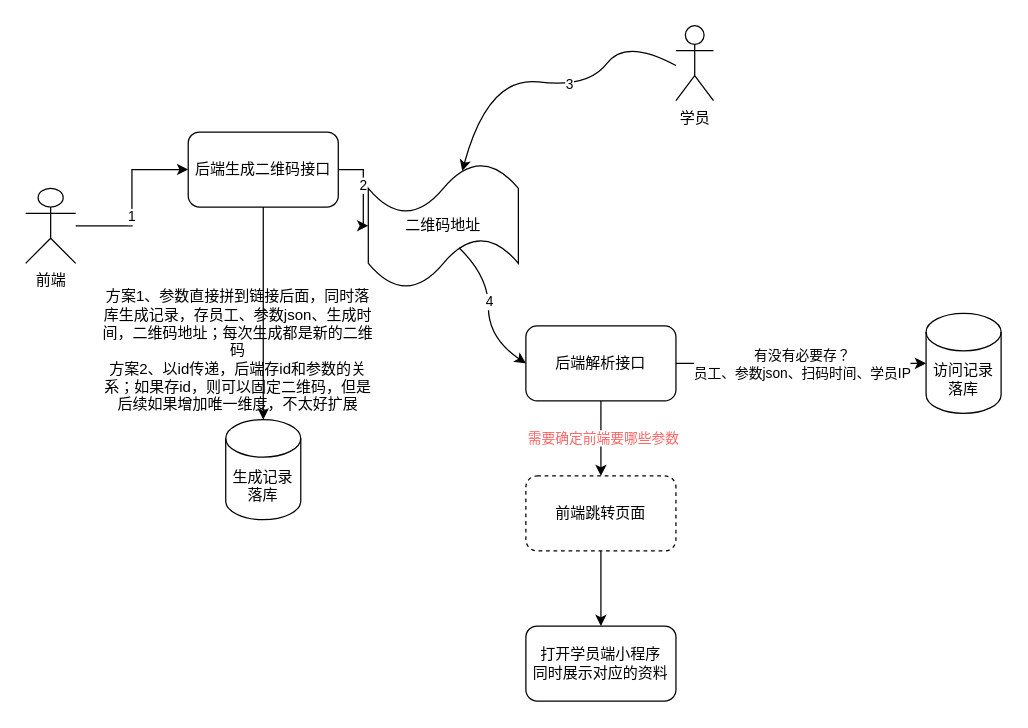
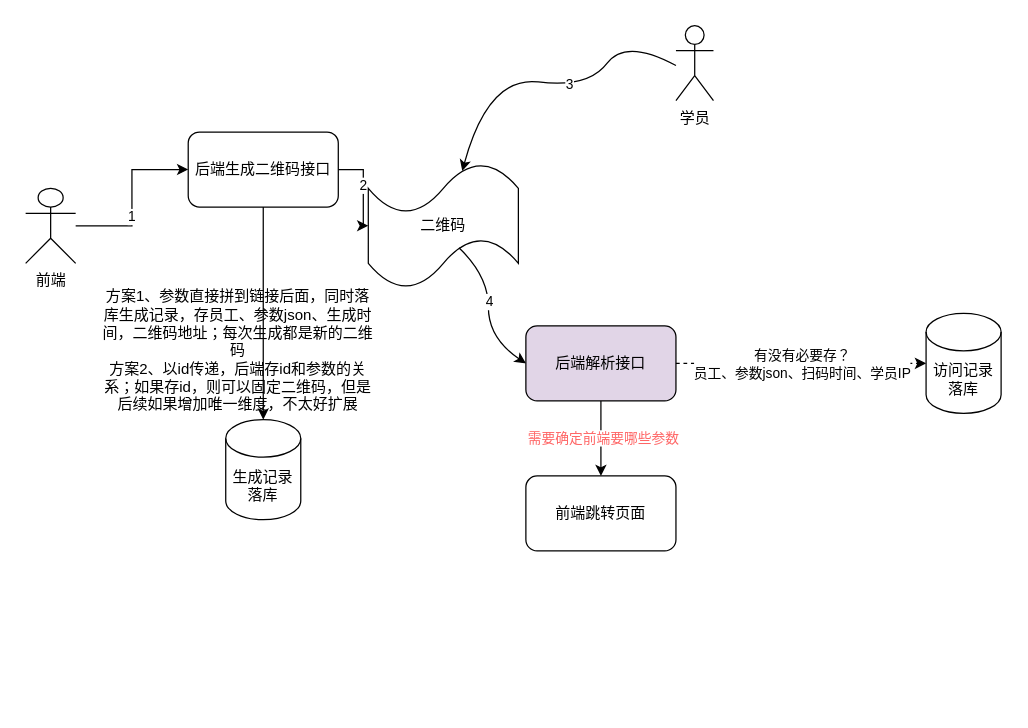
- <mxCell id="9" value="二维码地址" style="shape=tape;whiteSpace=wrap;html=1;rounded=1;" vertex="1" parent="1"><mxGeometry x="294" y="130" width="120" height="100" as="geometry" /></mxCell>
+ <mxCell id="9" value="二维码" style="shape=tape;whiteSpace=wrap;html=1;rounded=1;" vertex="1" parent="1"><mxGeometry x="294" y="130" width="120" height="100" as="geometry" /></mxCell>
- <mxCell id="15" value="后端解析接口" style="rounded=1;whiteSpace=wrap;html=1;" vertex="1" parent="1"><mxGeometry x="420" y="260" width="120" height="60" as="geometry" /></mxCell>
+ <mxCell id="15" value="后端解析接口" style="rounded=1;whiteSpace=wrap;html=1;fillColor=#e1d5e7;" vertex="1" parent="1"><mxGeometry x="420" y="260" width="120" height="60" as="geometry" /></mxCell>
- <mxCell id="24" style="edgeStyle=orthogonalEdgeStyle;rounded=0;orthogonalLoop=1;jettySize=auto;html=1;entryX=0;entryY=0.5;entryDx=0;entryDy=0;entryPerimeter=0;" edge="1" parent="1" source="15" target="23"><mxGeometry relative="1" as="geometry" /></mxCell>
+ <mxCell id="24" style="edgeStyle=orthogonalEdgeStyle;rounded=0;orthogonalLoop=1;jettySize=auto;html=1;entryX=0;entryY=0.5;entryDx=0;entryDy=0;entryPerimeter=0;dashed=1;" edge="1" parent="1" source="15" target="23"><mxGeometry relative="1" as="geometry" /></mxCell>
- <mxCell id="19" value="前端跳转页面" style="whiteSpace=wrap;html=1;rounded=1;dashed=1;" vertex="1" parent="1"><mxGeometry x="420" y="380" width="120" height="60" as="geometry" /></mxCell>
+ <mxCell id="19" value="前端跳转页面" style="whiteSpace=wrap;html=1;rounded=1;" vertex="1" parent="1"><mxGeometry x="420" y="380" width="120" height="60" as="geometry" /></mxCell>
- <mxCell id="18" value="" style="edgeStyle=orthogonalEdgeStyle;rounded=0;orthogonalLoop=1;jettySize=auto;html=1;" edge="1" parent="1" source="19" target="20"><mxGeometry relative="1" as="geometry" /></mxCell>
- <mxCell id="20" value="打开学员端小程序&lt;br&gt;同时展示对应的资料" style="whiteSpace=wrap;html=1;rounded=1;" vertex="1" parent="1"><mxGeometry x="420" y="500" width="120" height="60" as="geometry" /></mxCell>
